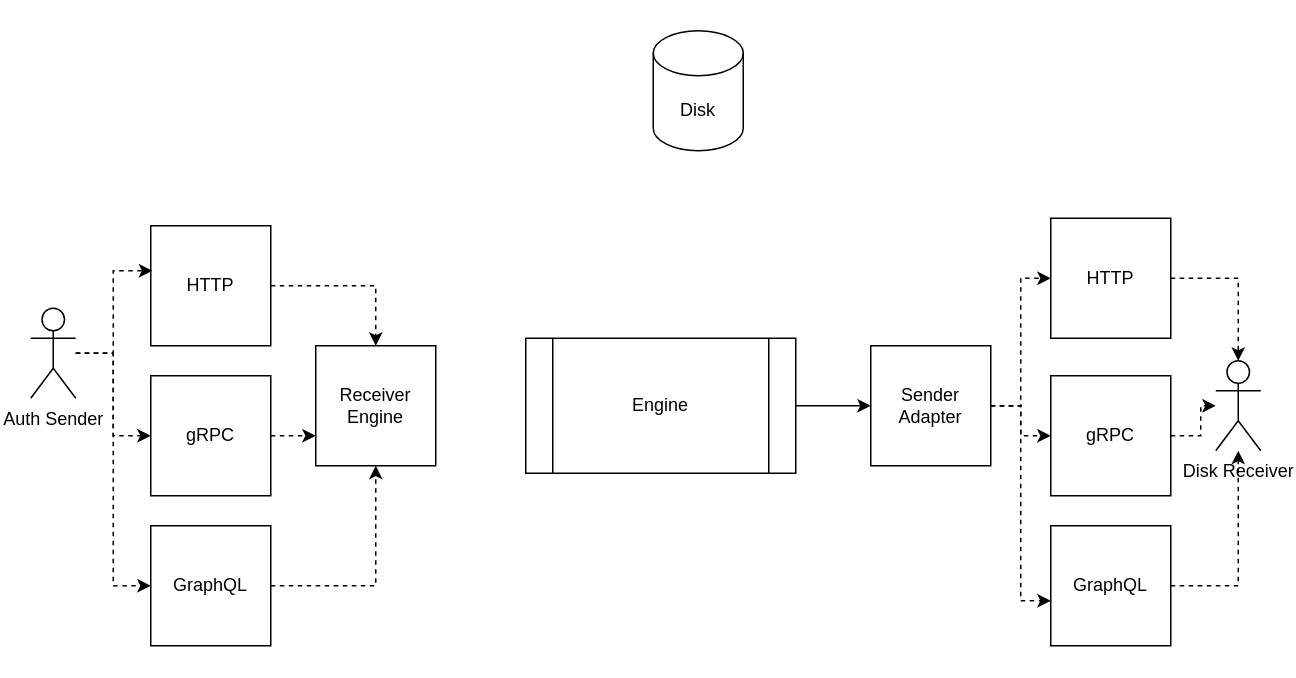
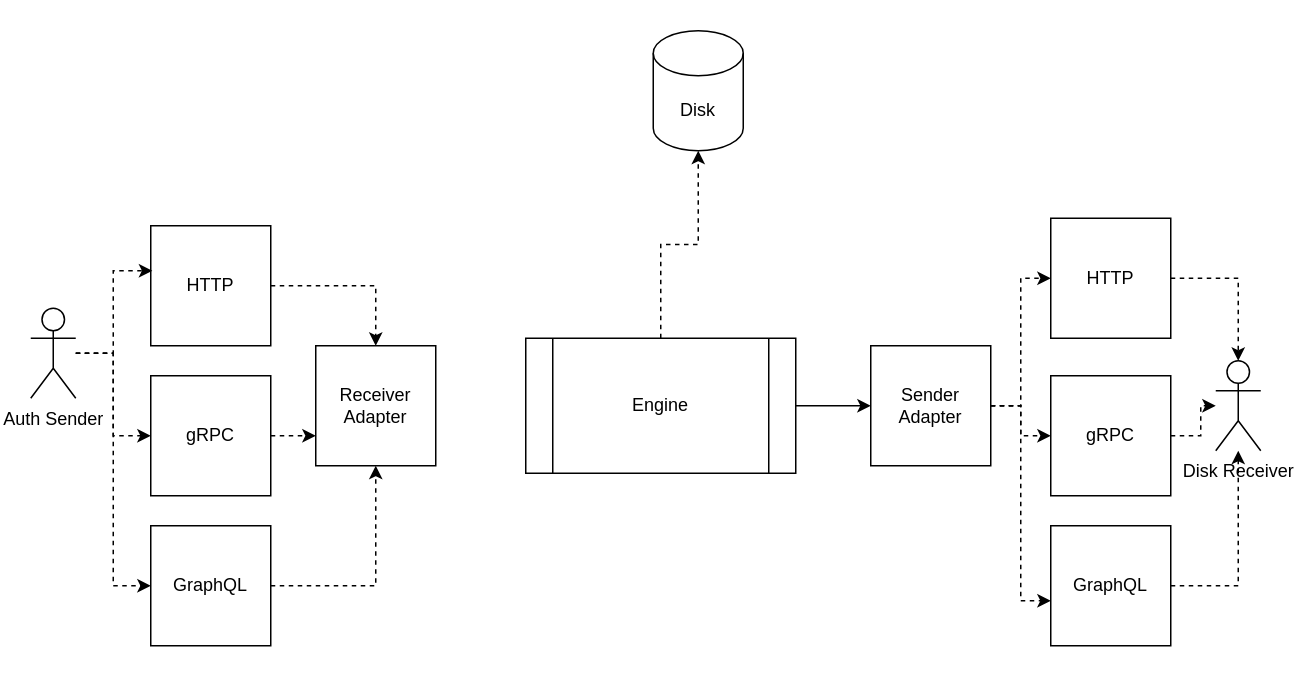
+ <mxCell id="9" style="edgeStyle=orthogonalEdgeStyle;rounded=0;orthogonalLoop=1;jettySize=auto;html=1;exitX=0.5;exitY=0;exitDx=0;exitDy=0;entryX=0.5;entryY=1;entryDx=0;entryDy=0;entryPerimeter=0;dashed=1;" edge="1" parent="1" source="8" target="3"><mxGeometry relative="1" as="geometry" /></mxCell>
- <mxCell id="2" value="&lt;div&gt;Receiver Engine&lt;br&gt;&lt;/div&gt;" style="whiteSpace=wrap;html=1;aspect=fixed;" vertex="1" parent="1"><mxGeometry x="210" y="230" width="80" height="80" as="geometry" /></mxCell>
+ <mxCell id="2" value="&lt;div&gt;Receiver Adapter&lt;br&gt;&lt;/div&gt;" style="whiteSpace=wrap;html=1;aspect=fixed;" vertex="1" parent="1"><mxGeometry x="210" y="230" width="80" height="80" as="geometry" /></mxCell>
